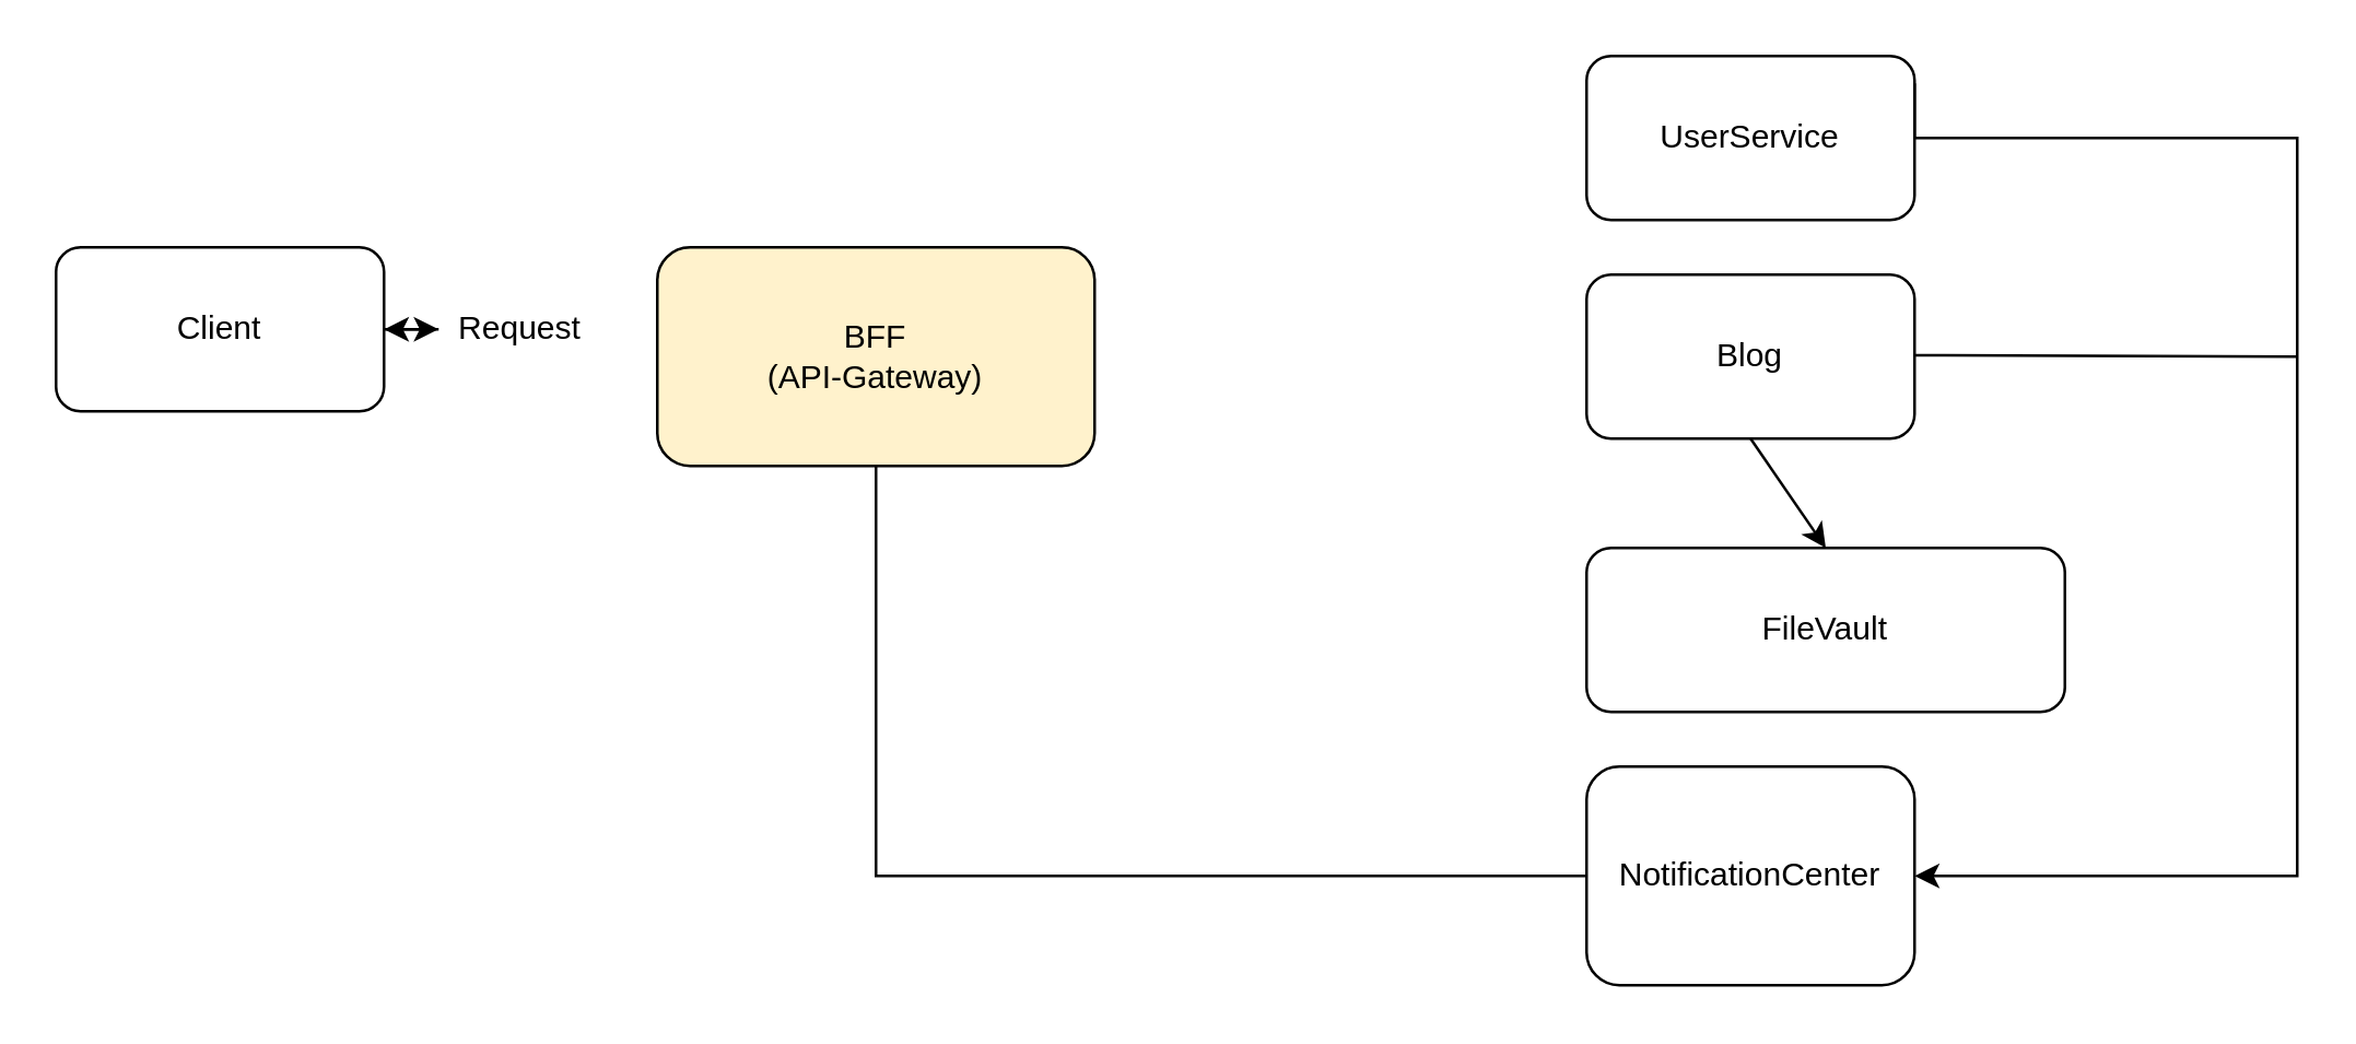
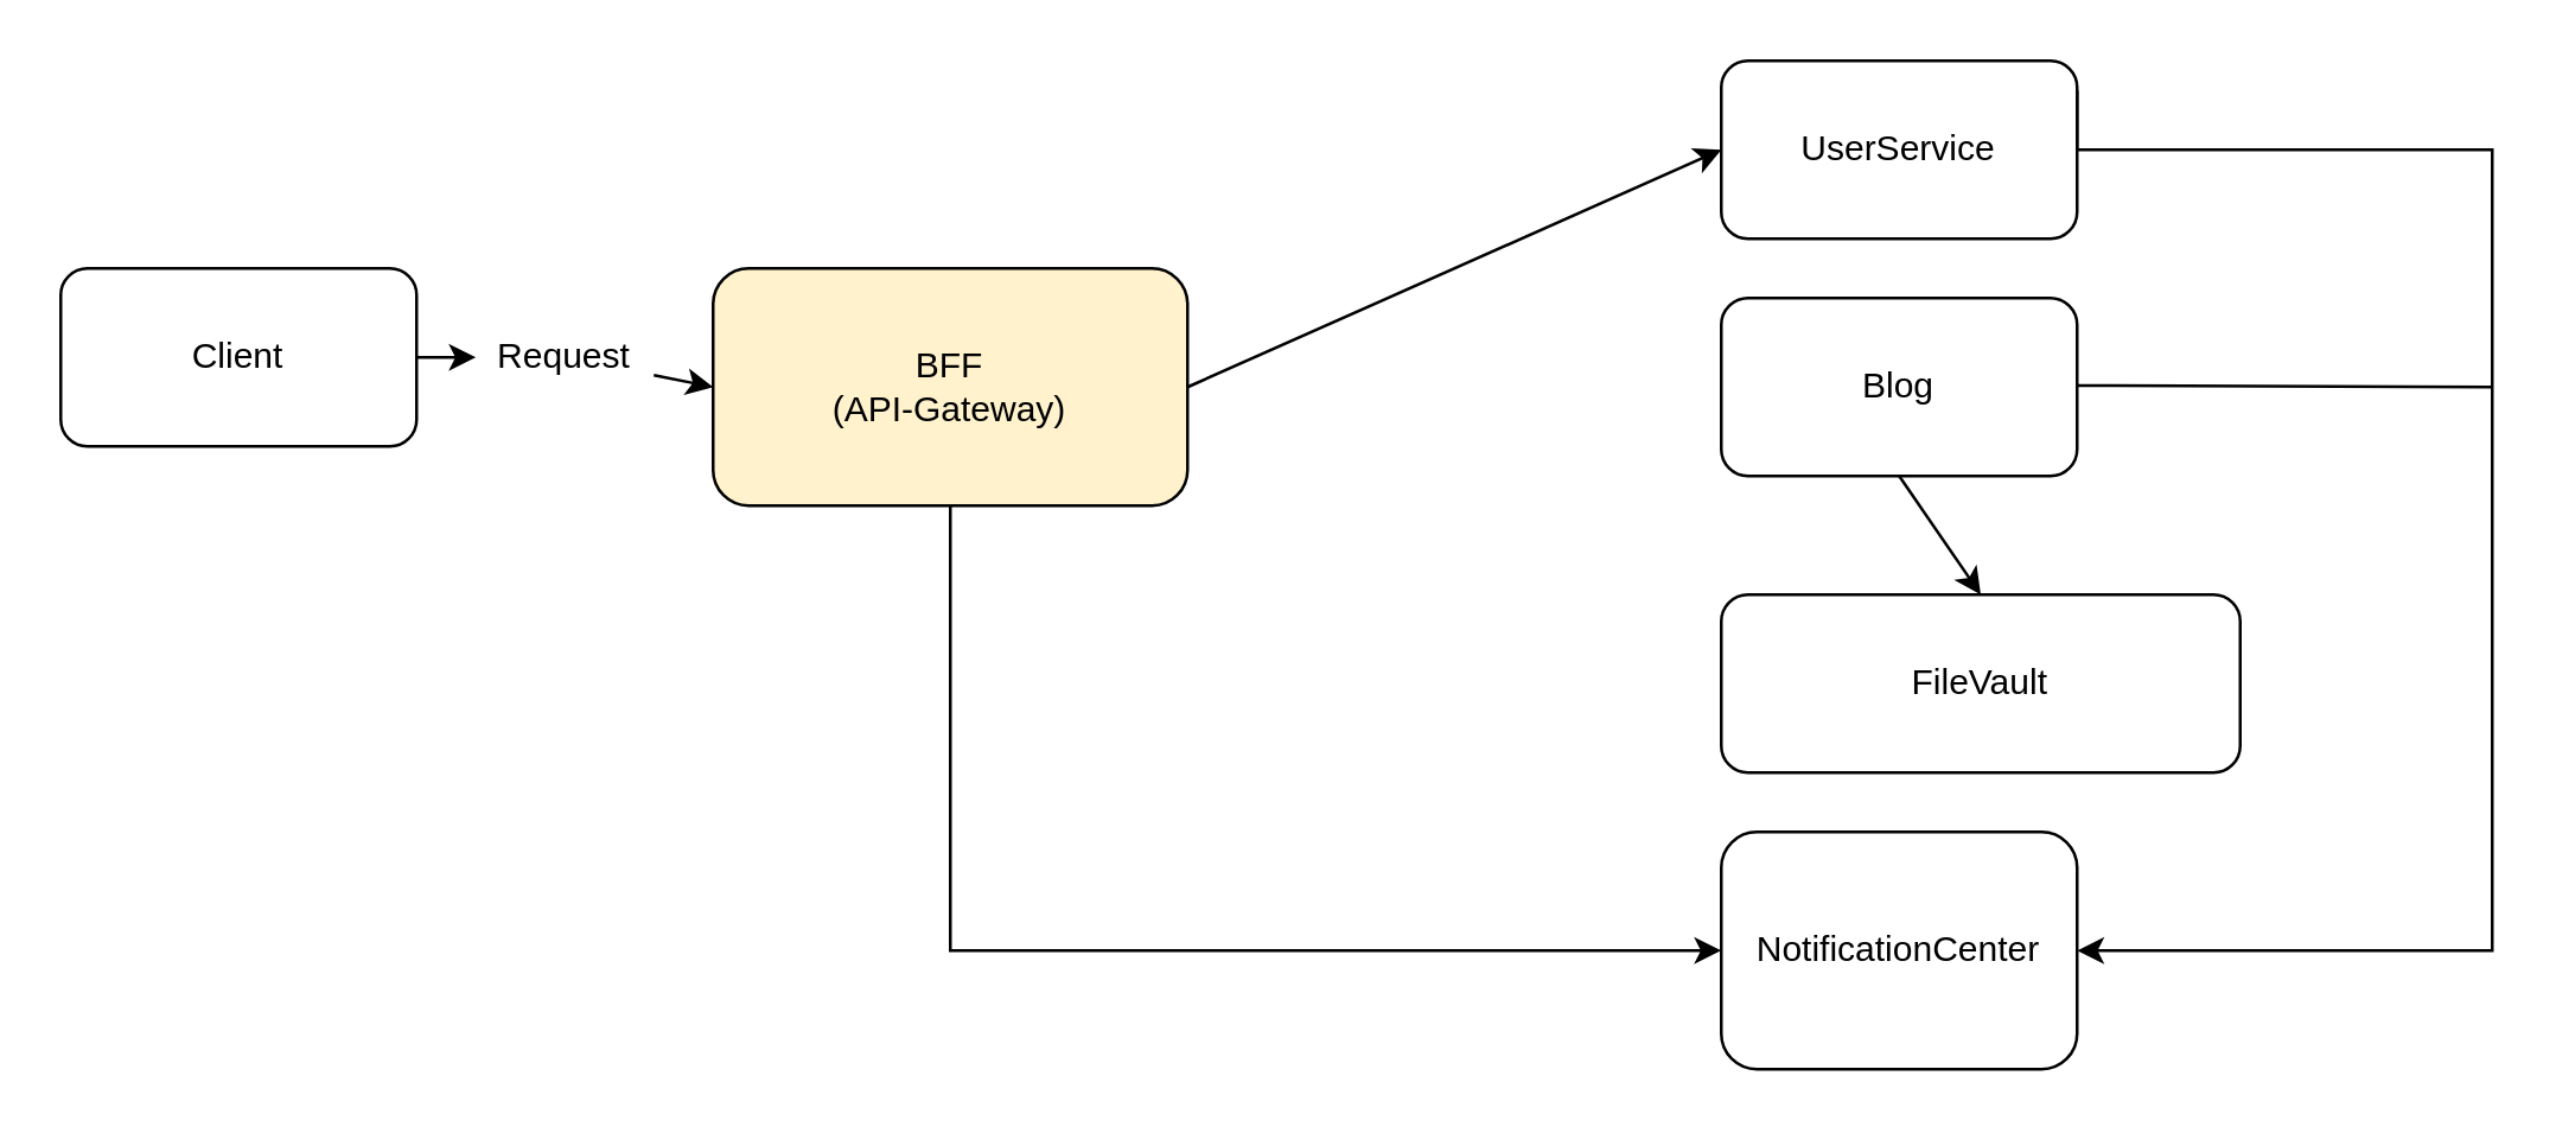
+ <mxCell id="12" value="" style="endArrow=classic;startArrow=none;html=1;rounded=0;entryX=0;entryY=0.5;entryDx=0;entryDy=0;exitX=1;exitY=0.5;exitDx=0;exitDy=0;startFill=0;" parent="1" source="7" target="3" edge="1"><mxGeometry width="50" height="50" relative="1" as="geometry"><mxPoint x="410" y="120" as="sourcePoint" /><mxPoint x="670" y="-40" as="targetPoint" /></mxGeometry></mxCell>
- <mxCell id="9" value="" style="endArrow=classic;html=1;rounded=0;" parent="1" source="11" target="8" edge="1"><mxGeometry width="50" height="50" relative="1" as="geometry"><mxPoint x="140" y="120" as="sourcePoint" /><mxPoint x="460" y="220" as="targetPoint" /></mxGeometry></mxCell>
+ <mxCell id="9" value="" style="endArrow=classic;html=1;rounded=0;entryX=0;entryY=0.5;entryDx=0;entryDy=0;" parent="1" source="11" target="7" edge="1"><mxGeometry width="50" height="50" relative="1" as="geometry"><mxPoint x="140" y="120" as="sourcePoint" /><mxPoint x="460" y="220" as="targetPoint" /></mxGeometry></mxCell>
- <mxCell id="16" value="" style="endArrow=none;html=1;rounded=0;entryX=0;entryY=0.5;entryDx=0;entryDy=0;exitX=0.5;exitY=1;exitDx=0;exitDy=0;" parent="1" source="7" target="6" edge="1"><mxGeometry width="50" height="50" relative="1" as="geometry"><mxPoint x="330" y="340" as="sourcePoint" /><mxPoint x="530" y="220" as="targetPoint" /><Array as="points"><mxPoint x="320" y="320" /></Array></mxGeometry></mxCell>
+ <mxCell id="16" value="" style="endArrow=classic;html=1;rounded=0;entryX=0;entryY=0.5;entryDx=0;entryDy=0;exitX=0.5;exitY=1;exitDx=0;exitDy=0;" parent="1" source="7" target="6" edge="1"><mxGeometry width="50" height="50" relative="1" as="geometry"><mxPoint x="330" y="340" as="sourcePoint" /><mxPoint x="530" y="220" as="targetPoint" /><Array as="points"><mxPoint x="320" y="320" /></Array></mxGeometry></mxCell>
